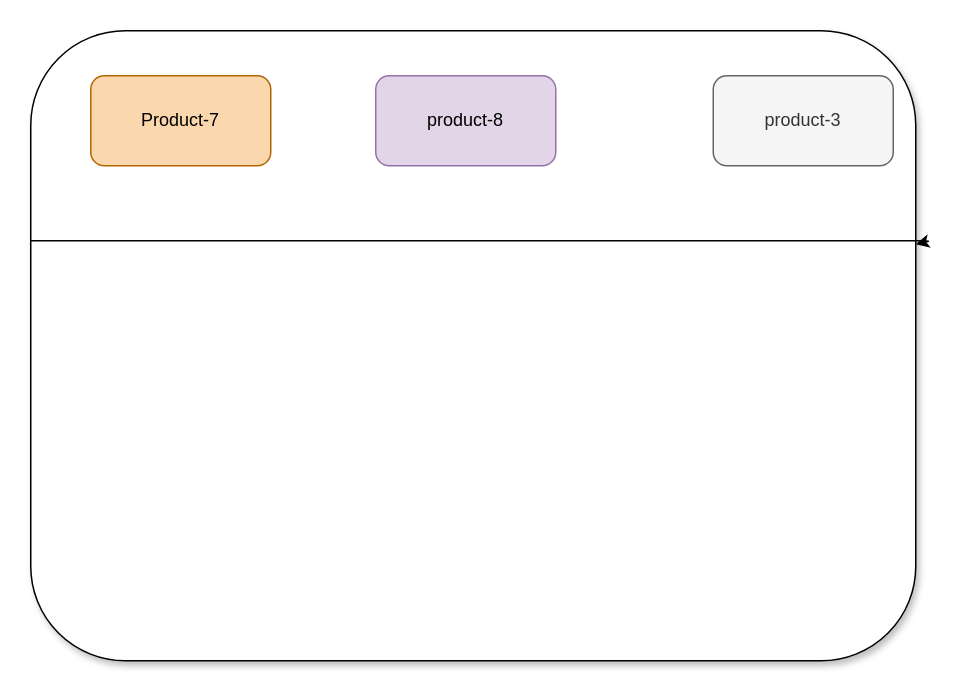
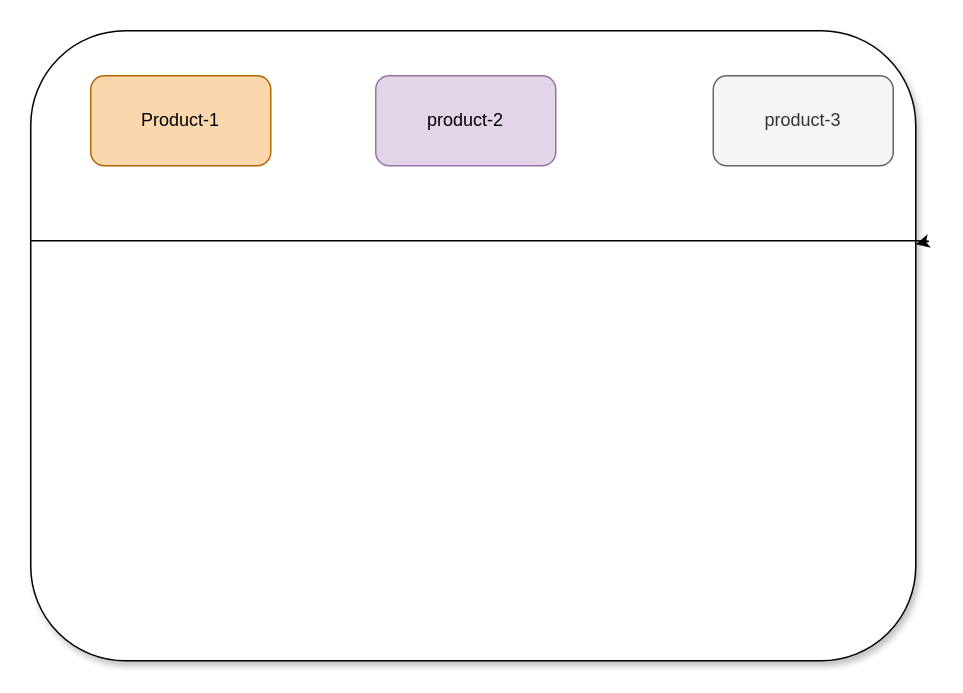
- <mxCell id="4" value="Product-7" style="rounded=1;whiteSpace=wrap;html=1;fillColor=#fad7ac;strokeColor=#b46504;" vertex="1" parent="1"><mxGeometry x="60" y="50" width="120" height="60" as="geometry" /></mxCell>
+ <mxCell id="4" value="Product-1" style="rounded=1;whiteSpace=wrap;html=1;fillColor=#fad7ac;strokeColor=#b46504;" vertex="1" parent="1"><mxGeometry x="60" y="50" width="120" height="60" as="geometry" /></mxCell>
- <mxCell id="3" value="product-8" style="rounded=1;whiteSpace=wrap;html=1;fillColor=#e1d5e7;strokeColor=#9673a6;" vertex="1" parent="1"><mxGeometry x="250" y="50" width="120" height="60" as="geometry" /></mxCell>
+ <mxCell id="3" value="product-2" style="rounded=1;whiteSpace=wrap;html=1;fillColor=#e1d5e7;strokeColor=#9673a6;" vertex="1" parent="1"><mxGeometry x="250" y="50" width="120" height="60" as="geometry" /></mxCell>
